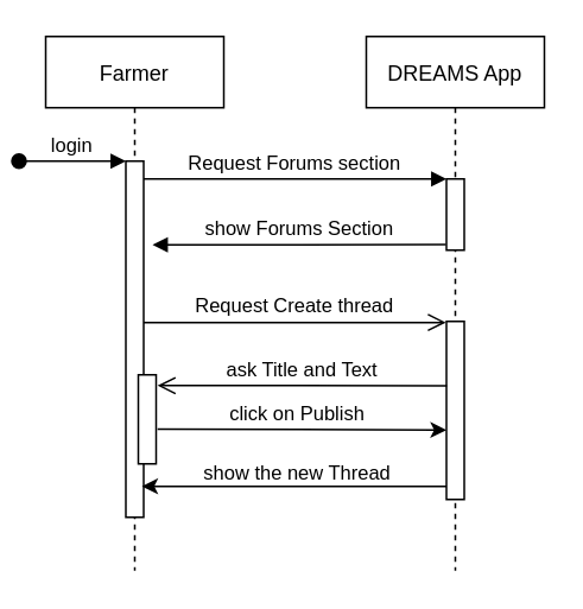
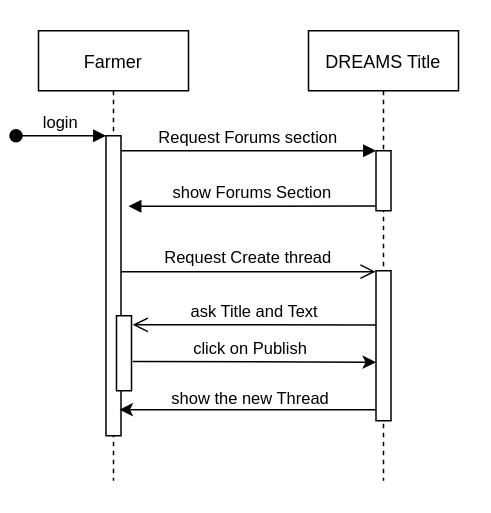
- <mxCell id="6" value="DREAMS App" style="shape=umlLifeline;perimeter=lifelinePerimeter;container=1;collapsible=0;recursiveResize=0;rounded=0;shadow=0;strokeWidth=1;" parent="1" vertex="1"><mxGeometry x="200" y="20" width="100" height="300" as="geometry" /></mxCell>
+ <mxCell id="6" value="DREAMS Title" style="shape=umlLifeline;perimeter=lifelinePerimeter;container=1;collapsible=0;recursiveResize=0;rounded=0;shadow=0;strokeWidth=1;" parent="1" vertex="1"><mxGeometry x="200" y="20" width="100" height="300" as="geometry" /></mxCell>
